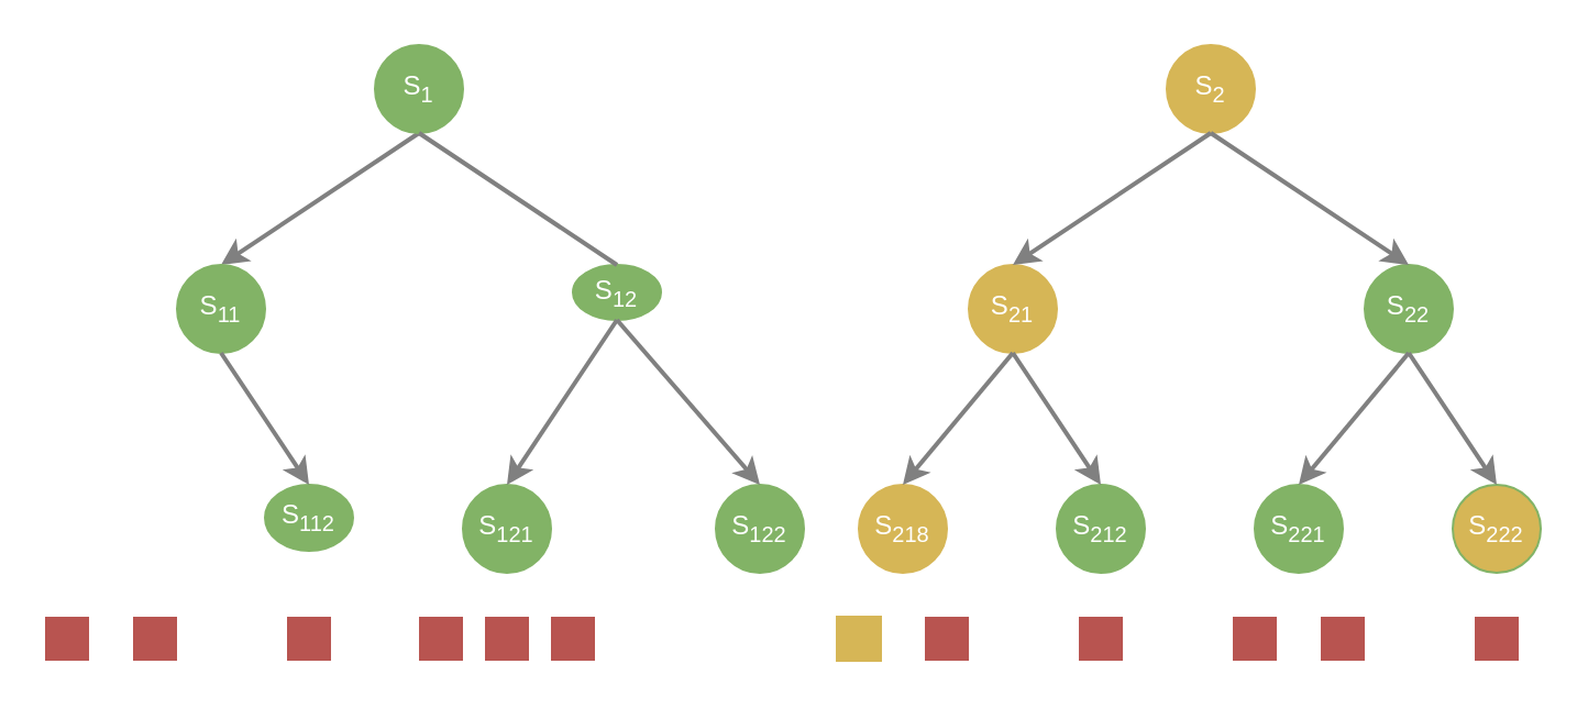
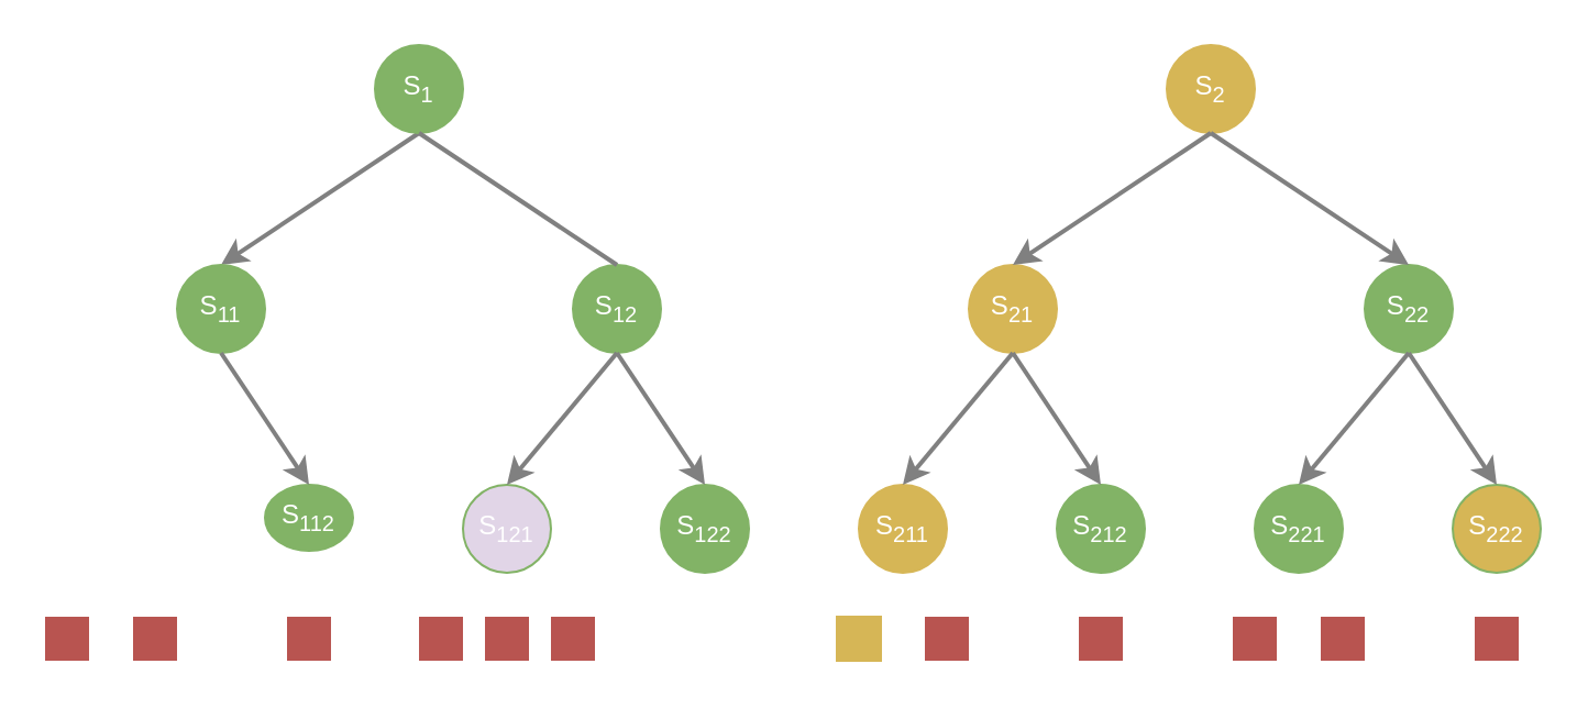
- <mxCell id="5" value="S&lt;sub&gt;12&lt;/sub&gt;" style="ellipse;whiteSpace=wrap;html=1;aspect=fixed;fillColor=#82B366;strokeColor=#82b366;fontColor=#FFFFFF;fontStyle=0;fontSize=12;" vertex="1" parent="1"><mxGeometry x="260" y="120" width="40" height="25" as="geometry" /></mxCell>
+ <mxCell id="5" value="S&lt;sub&gt;12&lt;/sub&gt;" style="ellipse;whiteSpace=wrap;html=1;aspect=fixed;fillColor=#82B366;strokeColor=#82b366;fontColor=#FFFFFF;fontStyle=0;fontSize=12;" vertex="1" parent="1"><mxGeometry x="260" y="120" width="40" height="40" as="geometry" /></mxCell>
- <mxCell id="7" value="S&lt;sub&gt;121&lt;/sub&gt;" style="ellipse;whiteSpace=wrap;html=1;aspect=fixed;fillColor=#82B366;strokeColor=#82b366;fontColor=#FFFFFF;fontStyle=0;fontSize=12;" vertex="1" parent="1"><mxGeometry x="210" y="220" width="40" height="40" as="geometry" /></mxCell>
+ <mxCell id="7" value="S&lt;sub&gt;121&lt;/sub&gt;" style="ellipse;whiteSpace=wrap;html=1;aspect=fixed;fillColor=#e1d5e7;strokeColor=#82b366;fontColor=#FFFFFF;fontStyle=0;fontSize=12;" vertex="1" parent="1"><mxGeometry x="210" y="220" width="40" height="40" as="geometry" /></mxCell>
- <mxCell id="8" value="S&lt;sub&gt;122&lt;/sub&gt;" style="ellipse;whiteSpace=wrap;html=1;aspect=fixed;fillColor=#82B366;strokeColor=#82b366;fontColor=#FFFFFF;fontStyle=0;fontSize=12;" vertex="1" parent="1"><mxGeometry x="325" y="220" width="40" height="40" as="geometry" /></mxCell>
+ <mxCell id="8" value="S&lt;sub&gt;122&lt;/sub&gt;" style="ellipse;whiteSpace=wrap;html=1;aspect=fixed;fillColor=#82B366;strokeColor=#82b366;fontColor=#FFFFFF;fontStyle=0;fontSize=12;" vertex="1" parent="1"><mxGeometry x="300" y="220" width="40" height="40" as="geometry" /></mxCell>
- <mxCell id="18" value="S&lt;sub&gt;218&lt;/sub&gt;" style="ellipse;whiteSpace=wrap;html=1;aspect=fixed;fillColor=#D6B656;strokeColor=#D6B656;fontColor=#FFFFFF;fontStyle=0;fontSize=12;" vertex="1" parent="1"><mxGeometry x="390" y="220" width="40" height="40" as="geometry" /></mxCell>
+ <mxCell id="18" value="S&lt;sub&gt;211&lt;/sub&gt;" style="ellipse;whiteSpace=wrap;html=1;aspect=fixed;fillColor=#D6B656;strokeColor=#D6B656;fontColor=#FFFFFF;fontStyle=0;fontSize=12;" vertex="1" parent="1"><mxGeometry x="390" y="220" width="40" height="40" as="geometry" /></mxCell>
